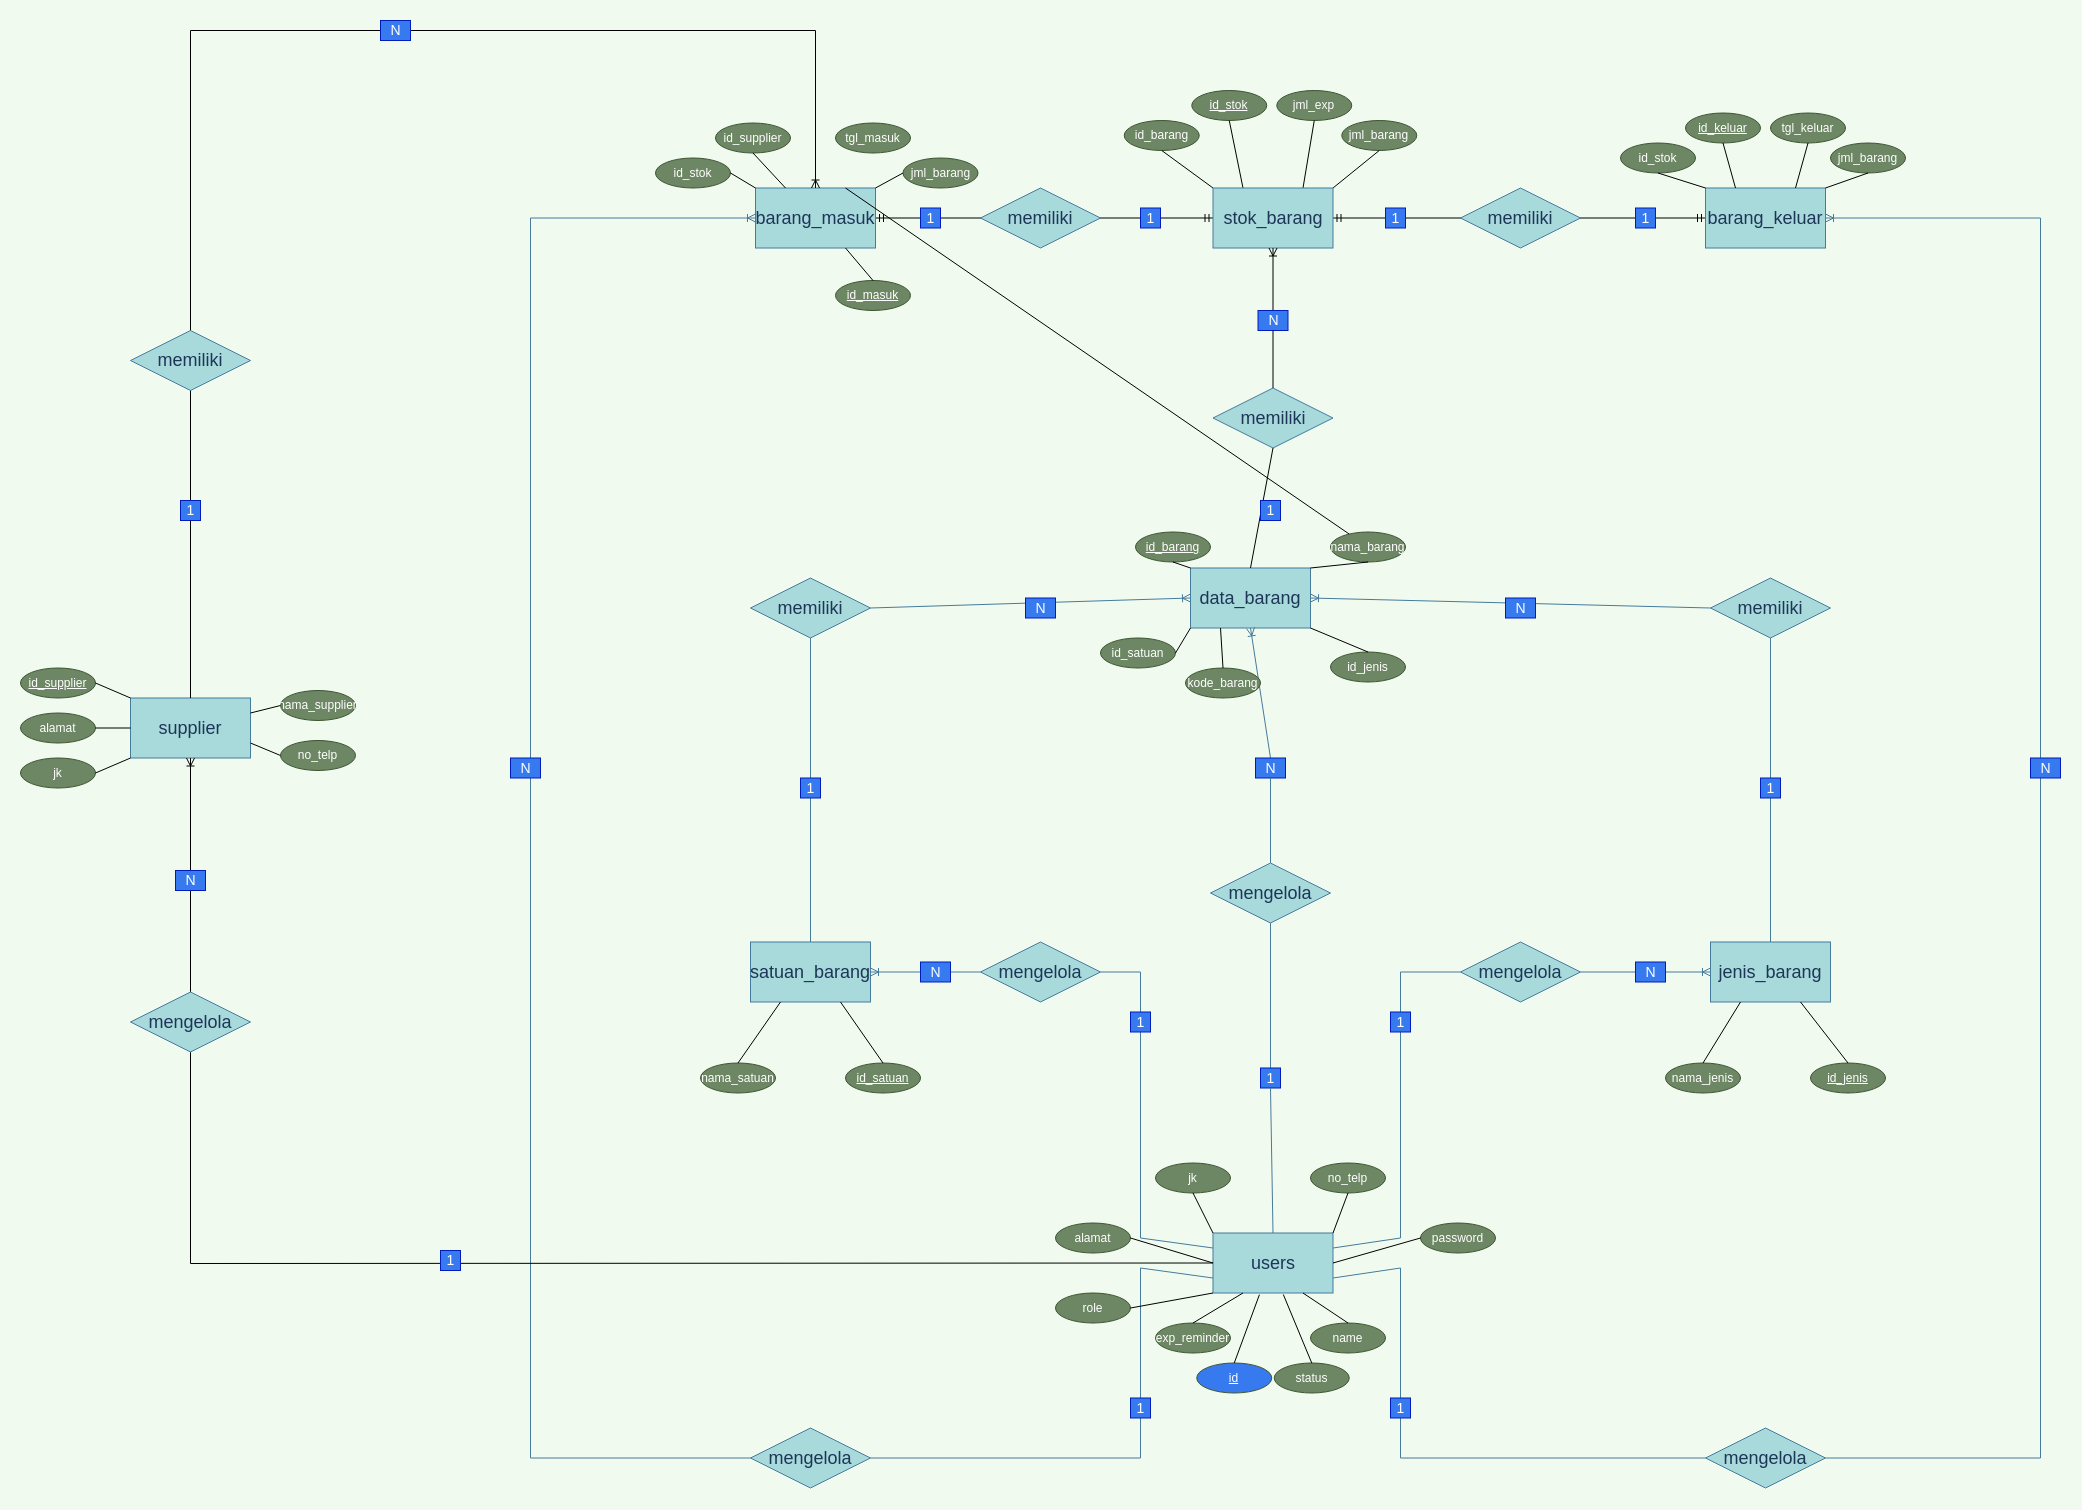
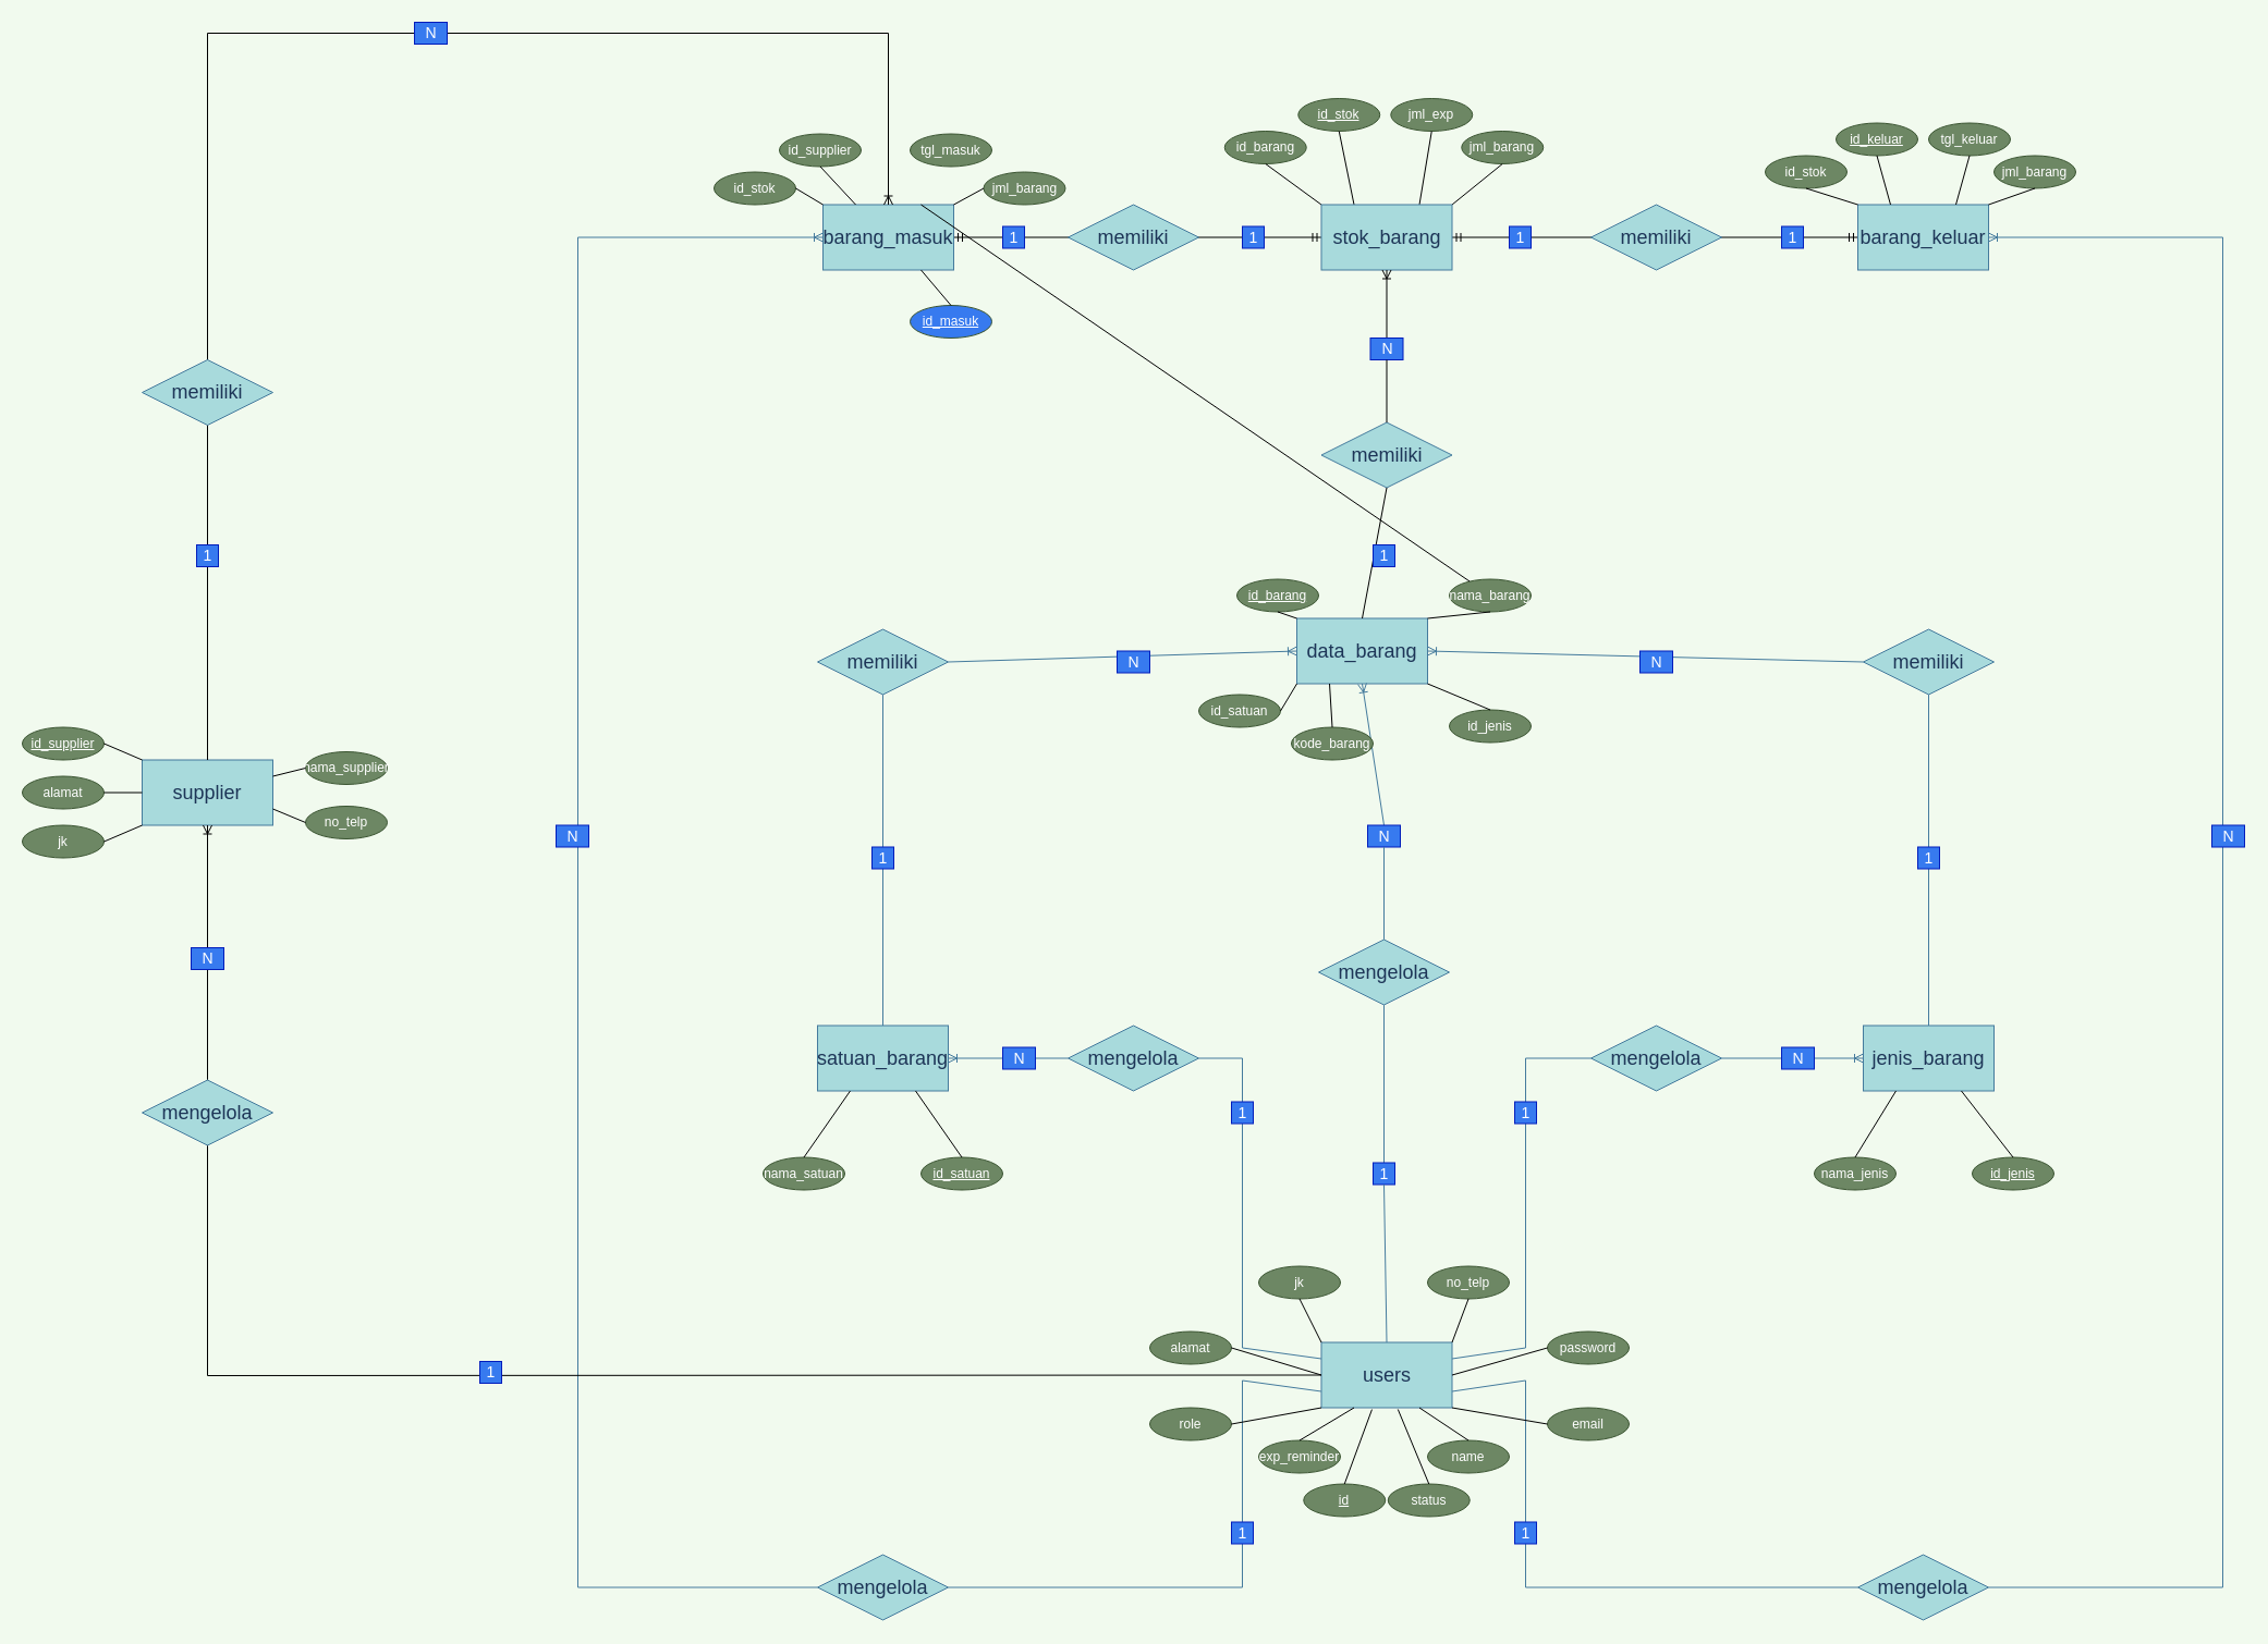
- <mxCell id="91" value="id_masuk" style="ellipse;whiteSpace=wrap;html=1;align=center;fontStyle=4;fillColor=#6d8764;strokeColor=#3A5431;fontColor=#ffffff;" parent="1" vertex="1"><mxGeometry x="835" y="280" width="75" height="30" as="geometry" /></mxCell>
+ <mxCell id="91" value="id_masuk" style="ellipse;whiteSpace=wrap;html=1;align=center;fontStyle=4;fillColor=#377aef;strokeColor=#3A5431;fontColor=#ffffff;" parent="1" vertex="1"><mxGeometry x="835" y="280" width="75" height="30" as="geometry" /></mxCell>
+ <mxCell id="59" value="" style="endArrow=none;html=1;entryX=0;entryY=0.5;entryDx=0;entryDy=0;exitX=1;exitY=1;exitDx=0;exitDy=0;" parent="1" source="5" target="51" edge="1"><mxGeometry width="50" height="50" relative="1" as="geometry"><mxPoint x="1340" y="1262.5" as="sourcePoint" /><mxPoint x="1430" y="1262.5" as="targetPoint" /></mxGeometry></mxCell>
+ <mxCell id="51" value="email" style="ellipse;whiteSpace=wrap;html=1;fillColor=#6d8764;strokeColor=#3A5431;fontColor=#ffffff;" parent="1" vertex="1"><mxGeometry x="1420" y="1292.5" width="75" height="30" as="geometry" /></mxCell>
- <mxCell id="57" value="id" style="ellipse;whiteSpace=wrap;html=1;align=center;fontStyle=4;fillColor=#377aef;strokeColor=#3A5431;fontColor=#ffffff;" parent="1" vertex="1"><mxGeometry x="1196.25" y="1362.5" width="75" height="30" as="geometry" /></mxCell>
+ <mxCell id="57" value="id" style="ellipse;whiteSpace=wrap;html=1;align=center;fontStyle=4;fillColor=#6d8764;strokeColor=#3A5431;fontColor=#ffffff;" parent="1" vertex="1"><mxGeometry x="1196.25" y="1362.5" width="75" height="30" as="geometry" /></mxCell>
